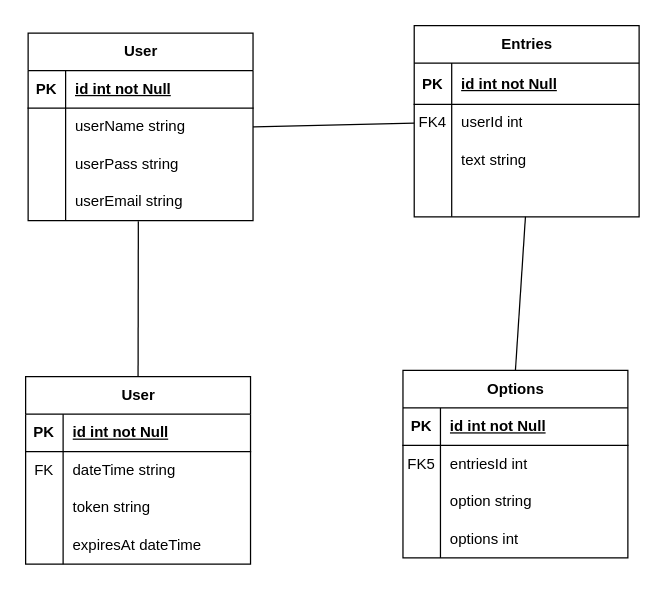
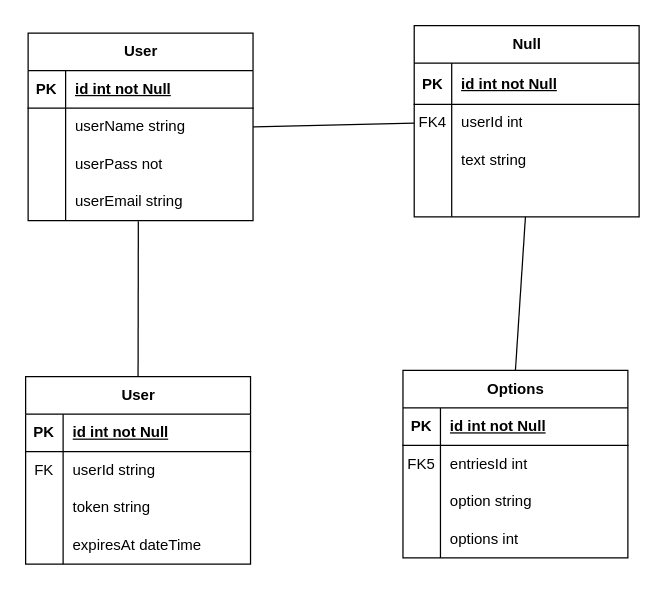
- <mxCell id="15" value="Entries" style="shape=table;startSize=30;container=1;collapsible=1;childLayout=tableLayout;fixedRows=1;rowLines=0;fontStyle=1;align=center;resizeLast=1;html=1;" vertex="1" parent="1"><mxGeometry x="331" y="20" width="180" height="153" as="geometry"><mxRectangle x="-3" y="76" width="64" height="30" as="alternateBounds" /></mxGeometry></mxCell>
+ <mxCell id="15" value="Null" style="shape=table;startSize=30;container=1;collapsible=1;childLayout=tableLayout;fixedRows=1;rowLines=0;fontStyle=1;align=center;resizeLast=1;html=1;" vertex="1" parent="1"><mxGeometry x="331" y="20" width="180" height="153" as="geometry"><mxRectangle x="-3" y="76" width="64" height="30" as="alternateBounds" /></mxGeometry></mxCell>
- <mxCell id="11" value="userPass string" style="shape=partialRectangle;connectable=0;fillColor=none;top=0;left=0;bottom=0;right=0;align=left;spacingLeft=6;overflow=hidden;whiteSpace=wrap;html=1;" vertex="1" parent="9"><mxGeometry x="30" width="150" height="30" as="geometry"><mxRectangle width="150" height="30" as="alternateBounds" /></mxGeometry></mxCell>
+ <mxCell id="11" value="userPass not" style="shape=partialRectangle;connectable=0;fillColor=none;top=0;left=0;bottom=0;right=0;align=left;spacingLeft=6;overflow=hidden;whiteSpace=wrap;html=1;" vertex="1" parent="9"><mxGeometry x="30" width="150" height="30" as="geometry"><mxRectangle width="150" height="30" as="alternateBounds" /></mxGeometry></mxCell>
- <mxCell id="49" value="dateTime string" style="shape=partialRectangle;connectable=0;fillColor=none;top=0;left=0;bottom=0;right=0;align=left;spacingLeft=6;overflow=hidden;whiteSpace=wrap;html=1;" vertex="1" parent="47"><mxGeometry x="30" width="150" height="30" as="geometry"><mxRectangle width="150" height="30" as="alternateBounds" /></mxGeometry></mxCell>
+ <mxCell id="49" value="userId string" style="shape=partialRectangle;connectable=0;fillColor=none;top=0;left=0;bottom=0;right=0;align=left;spacingLeft=6;overflow=hidden;whiteSpace=wrap;html=1;" vertex="1" parent="47"><mxGeometry x="30" width="150" height="30" as="geometry"><mxRectangle width="150" height="30" as="alternateBounds" /></mxGeometry></mxCell>
